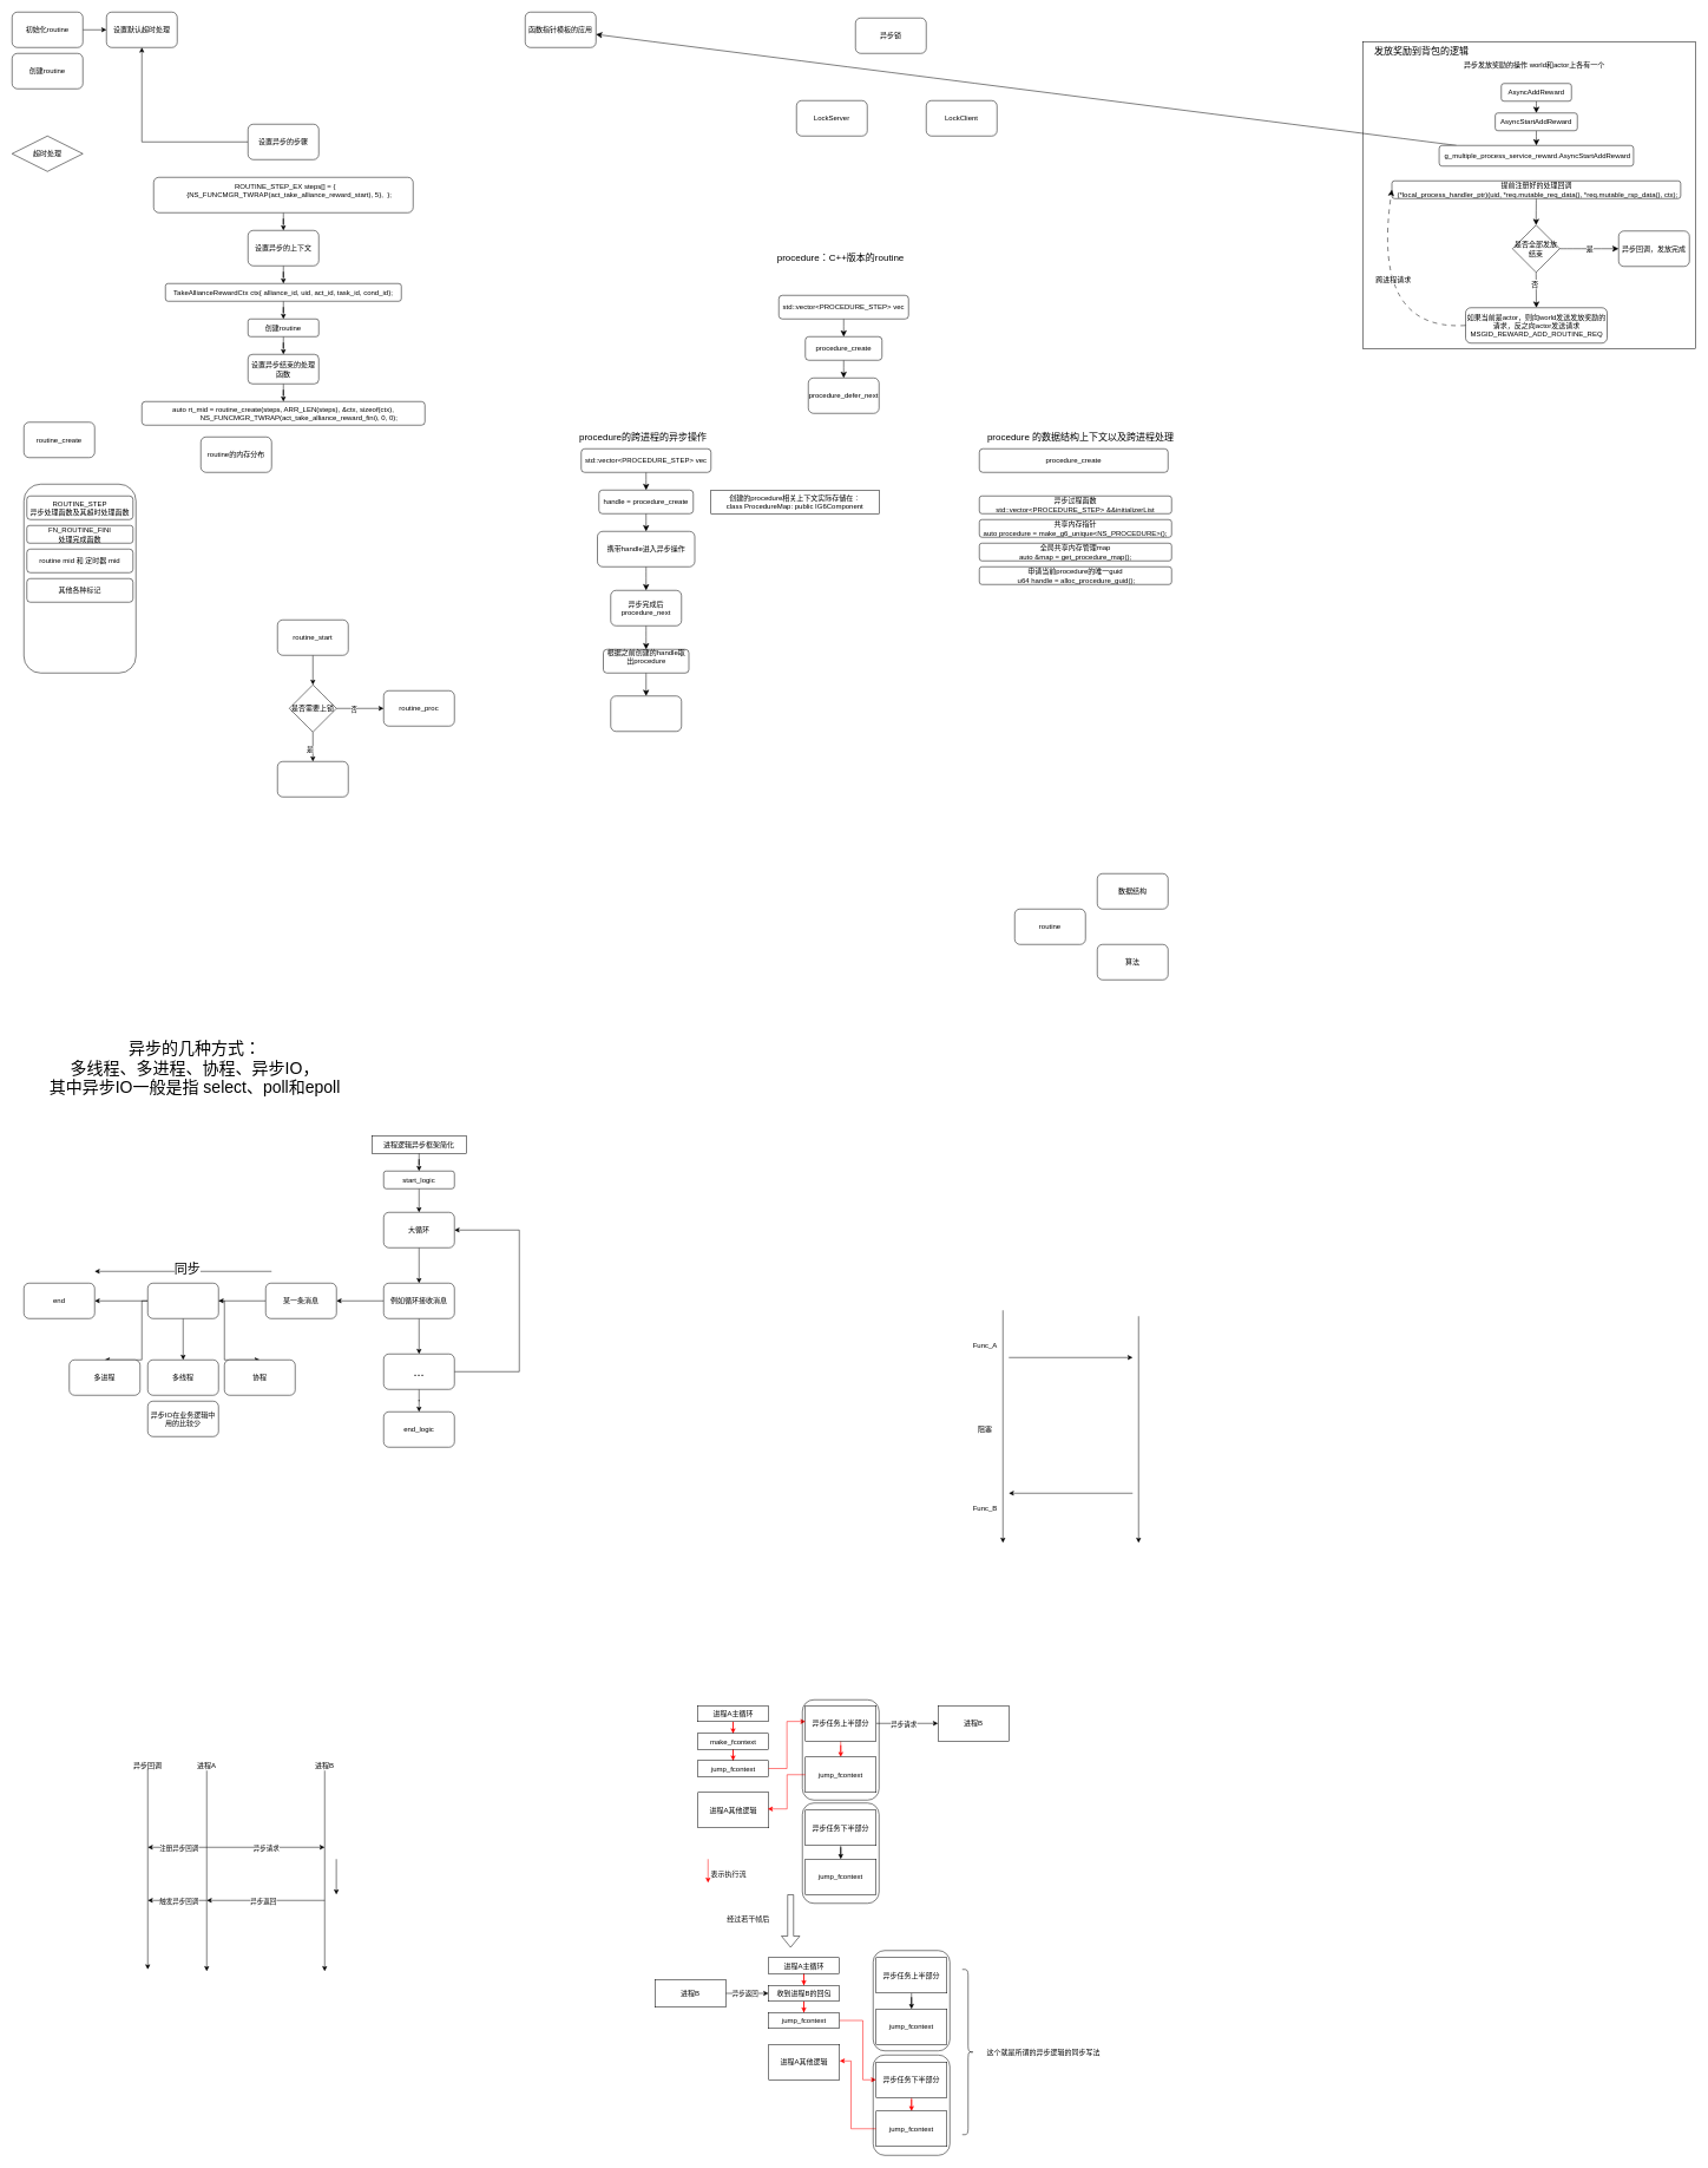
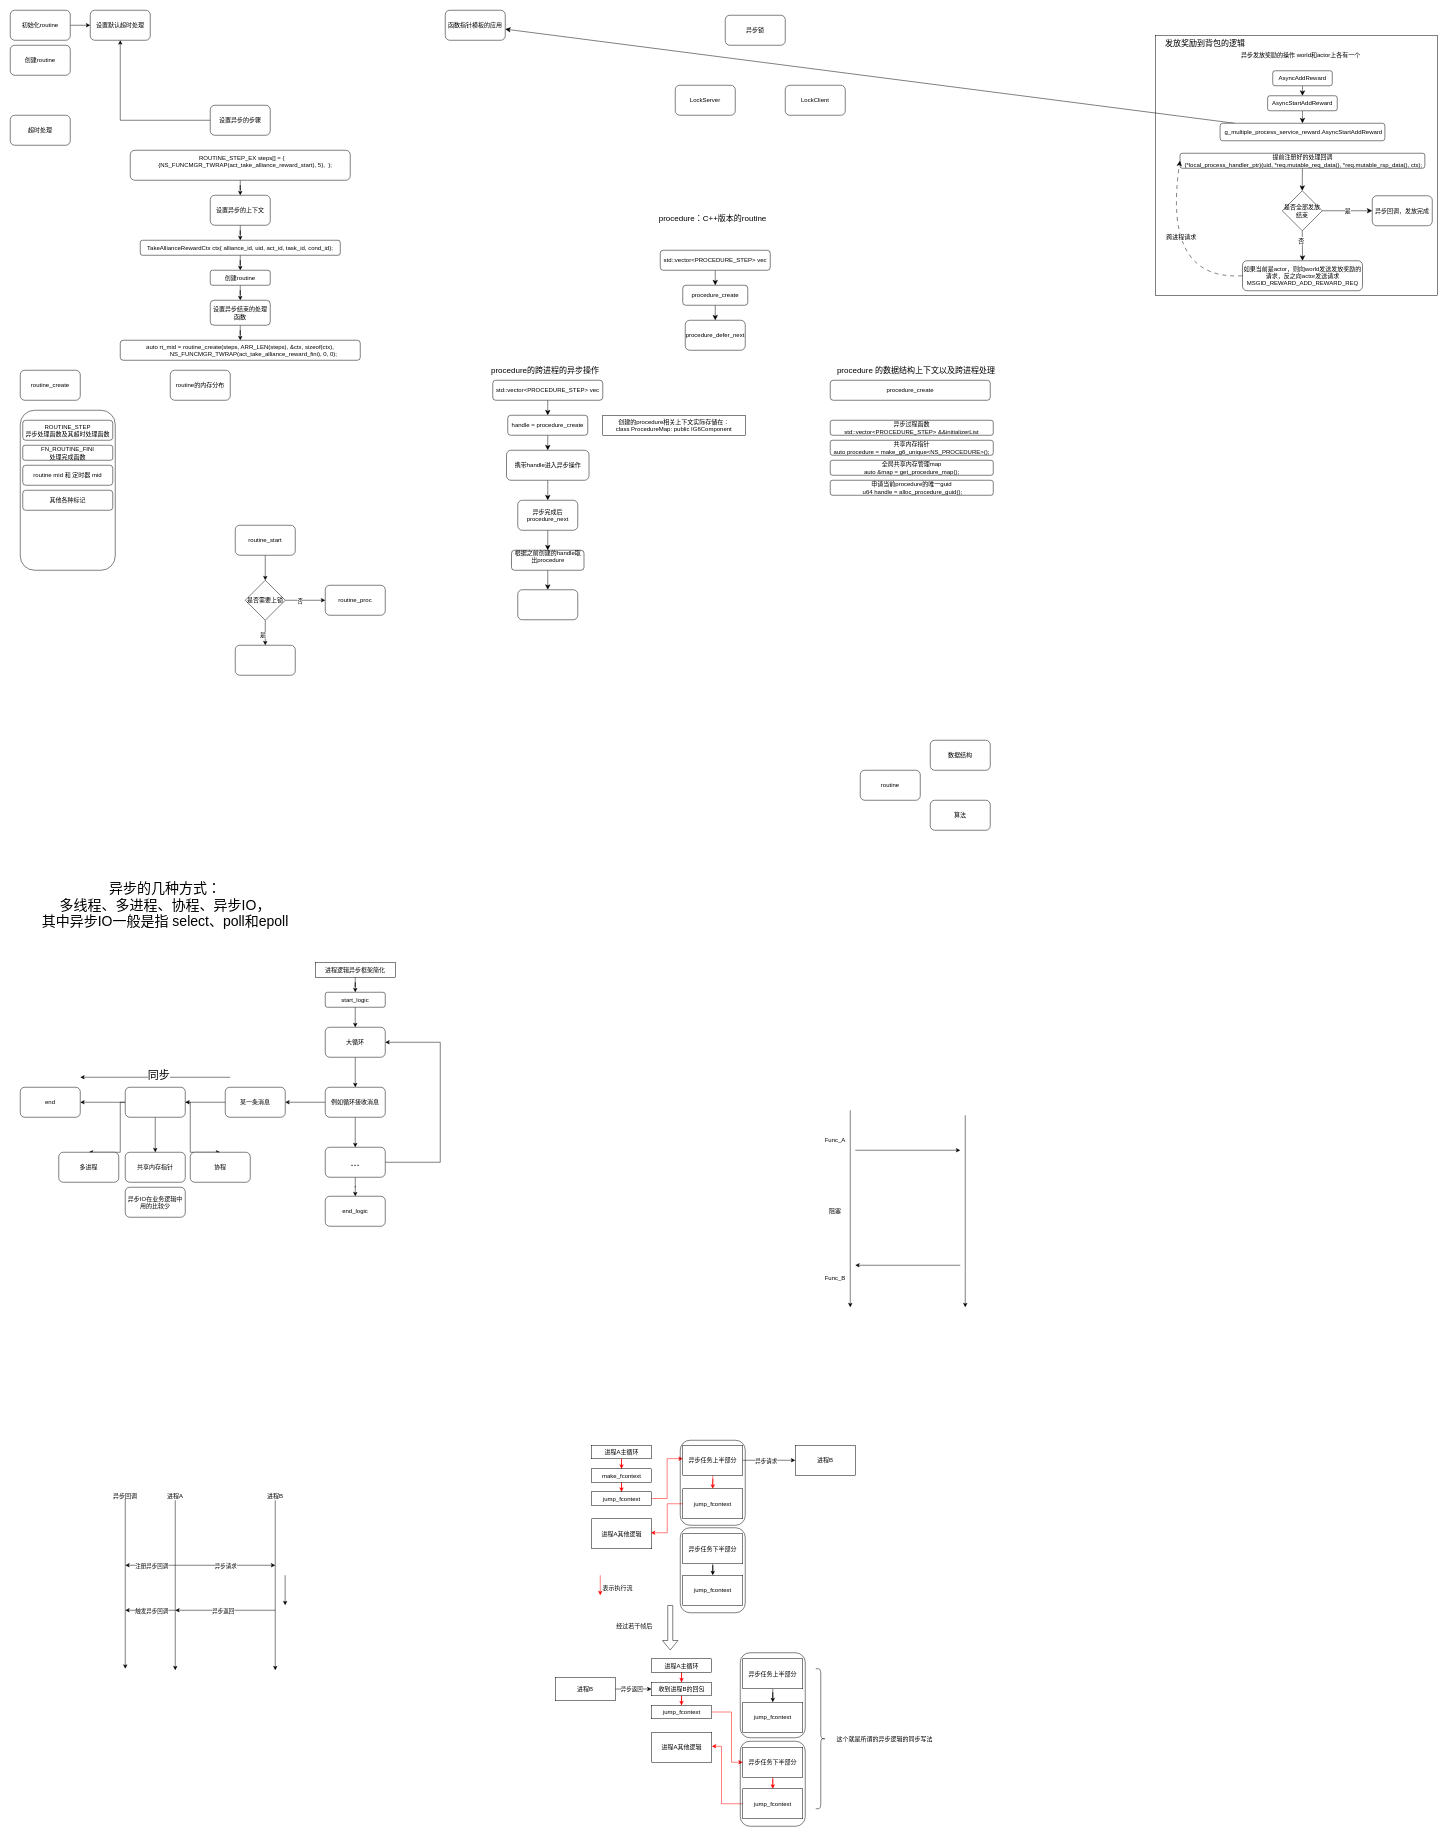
- <mxCell id="3" value="超时处理" style="rhombus;whiteSpace=wrap;html=1;" parent="1" vertex="1"><mxGeometry x="20" y="230" width="120" height="60" as="geometry" /></mxCell>
+ <mxCell id="3" value="超时处理" style="rounded=1;whiteSpace=wrap;html=1;" parent="1" vertex="1"><mxGeometry x="20" y="230" width="120" height="60" as="geometry" /></mxCell>
- <mxCell id="80" value="如果当前是actor，则向world发送发放奖励的请求，反之向actor发送请求&lt;div&gt;MSGID_REWARD_ADD_ROUTINE_REQ&lt;/div&gt;" style="rounded=1;whiteSpace=wrap;html=1;" parent="1" vertex="1"><mxGeometry x="2484.5" y="521" width="240" height="60" as="geometry" /></mxCell>
+ <mxCell id="80" value="如果当前是actor，则向world发送发放奖励的请求，反之向actor发送请求&lt;div&gt;MSGID_REWARD_ADD_REWARD_REQ&lt;/div&gt;" style="rounded=1;whiteSpace=wrap;html=1;" parent="1" vertex="1"><mxGeometry x="2484.5" y="521" width="240" height="60" as="geometry" /></mxCell>
- <mxCell id="20" value="routine_create" style="rounded=1;whiteSpace=wrap;html=1;" parent="1" vertex="1"><mxGeometry x="40" y="715" width="120" height="60" as="geometry" /></mxCell>
+ <mxCell id="20" value="routine_create" style="rounded=1;whiteSpace=wrap;html=1;" parent="1" vertex="1"><mxGeometry x="40" y="740" width="120" height="60" as="geometry" /></mxCell>
- <mxCell id="108" value="多线程" style="rounded=1;whiteSpace=wrap;html=1;" parent="1" vertex="1"><mxGeometry x="250" y="2304" width="120" height="60" as="geometry" /></mxCell>
+ <mxCell id="108" value="共享内存指针" style="rounded=1;whiteSpace=wrap;html=1;" parent="1" vertex="1"><mxGeometry x="250" y="2304" width="120" height="60" as="geometry" /></mxCell>
